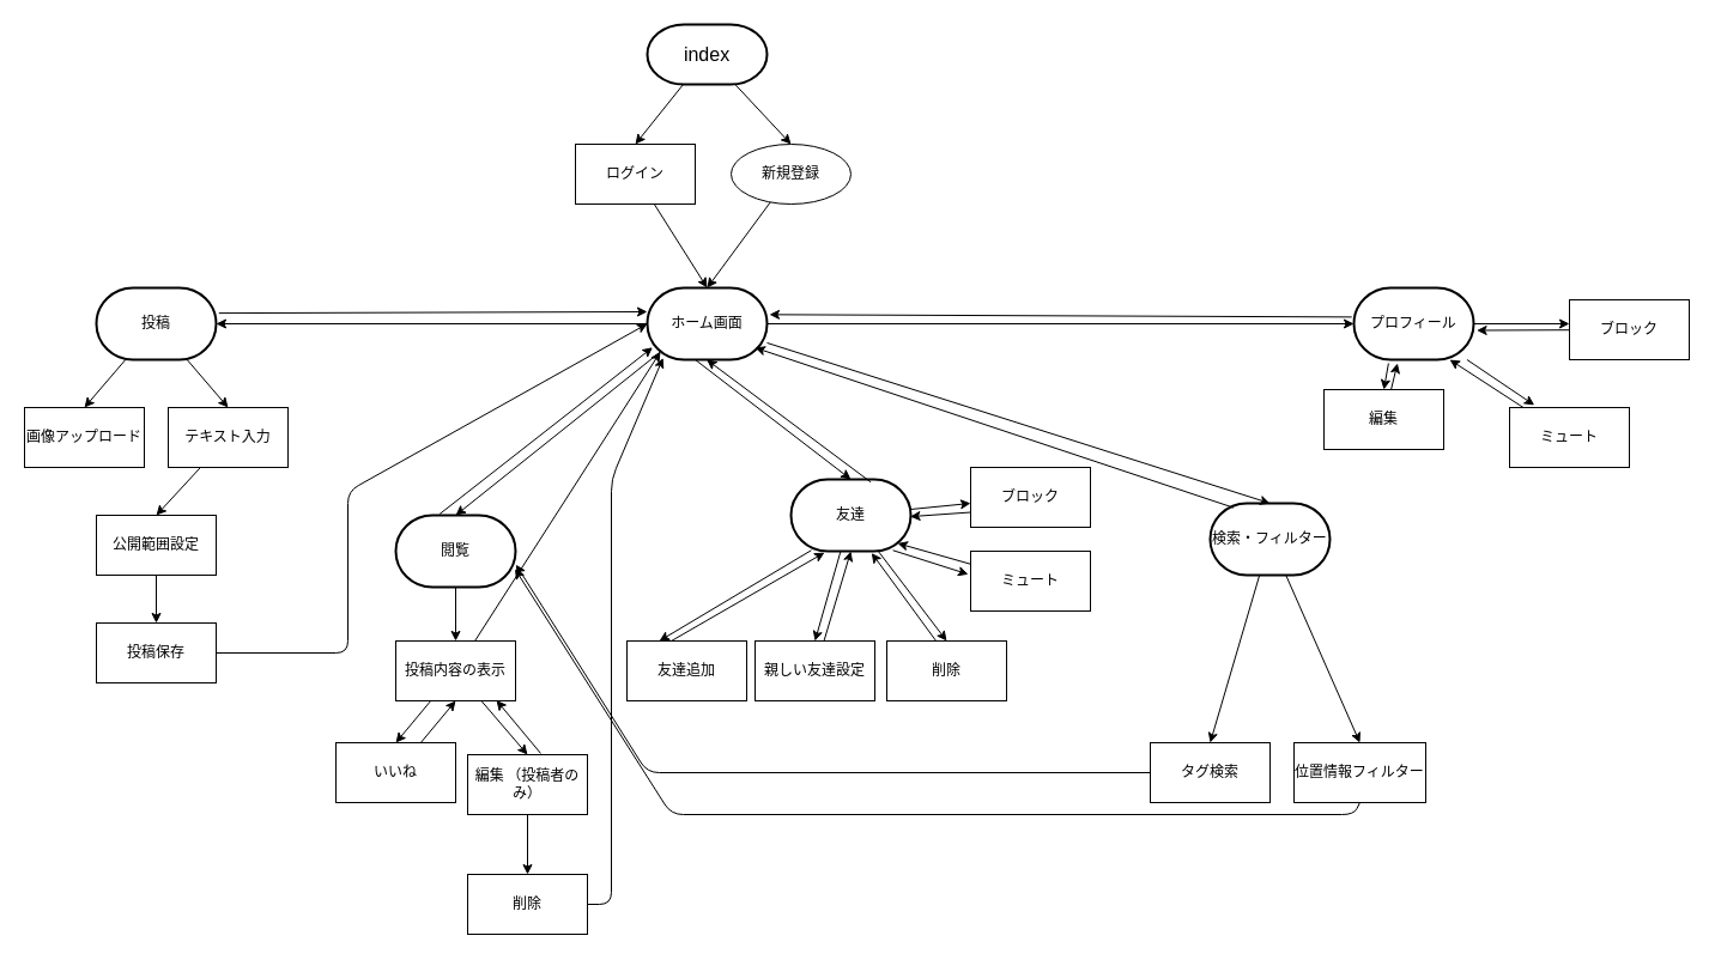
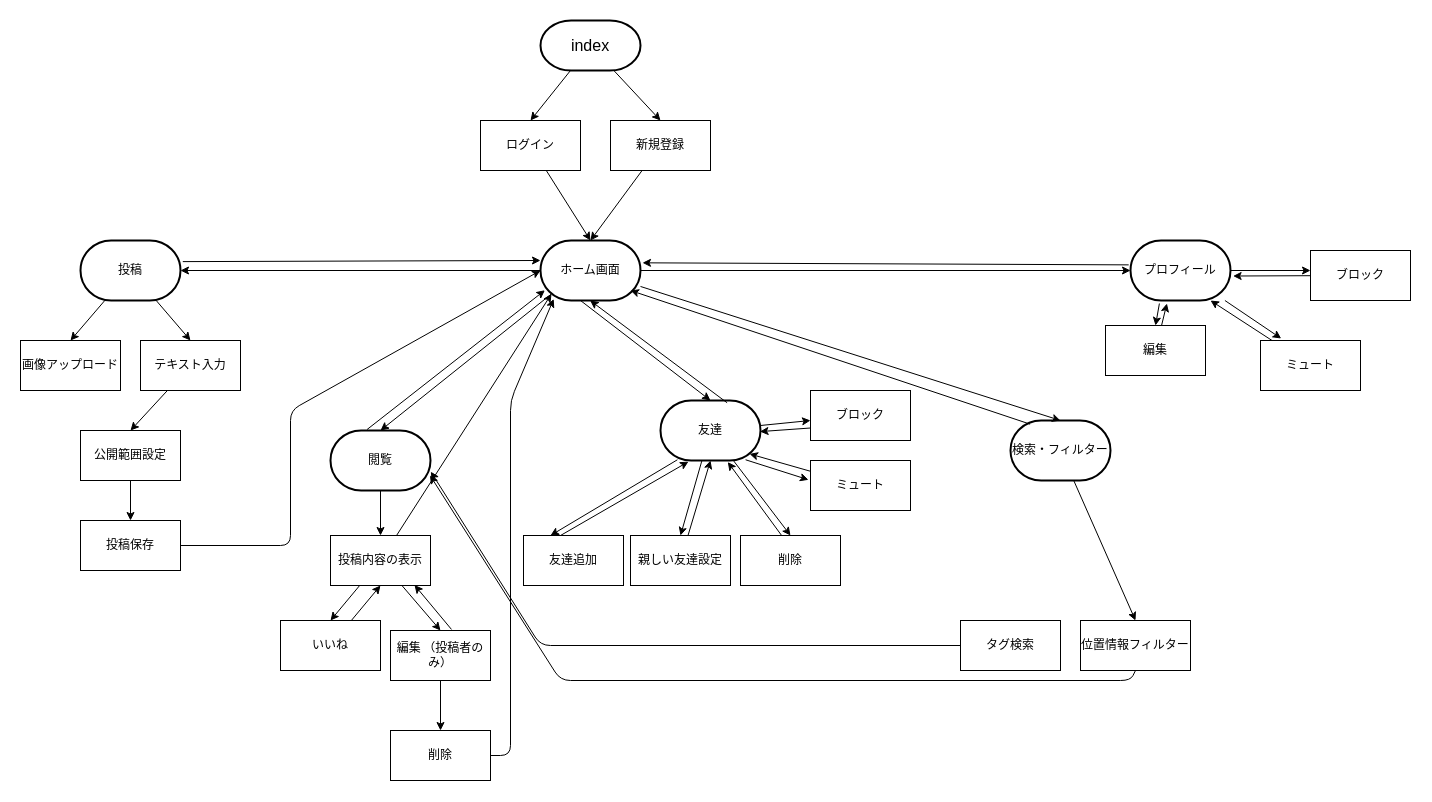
- <mxCell id="5" value="新規登録" style="ellipse;html=1;dashed=0;whiteSpace=wrap;" parent="1" vertex="1"><mxGeometry x="610" y="120" width="100" height="50" as="geometry" /></mxCell>
+ <mxCell id="5" value="新規登録" style="html=1;dashed=0;whiteSpace=wrap;" parent="1" vertex="1"><mxGeometry x="610" y="120" width="100" height="50" as="geometry" /></mxCell>
- <mxCell id="21" style="edgeStyle=none;html=1;entryX=0.5;entryY=0;entryDx=0;entryDy=0;" edge="1" parent="1" source="23" target="62"><mxGeometry relative="1" as="geometry" /></mxCell>
